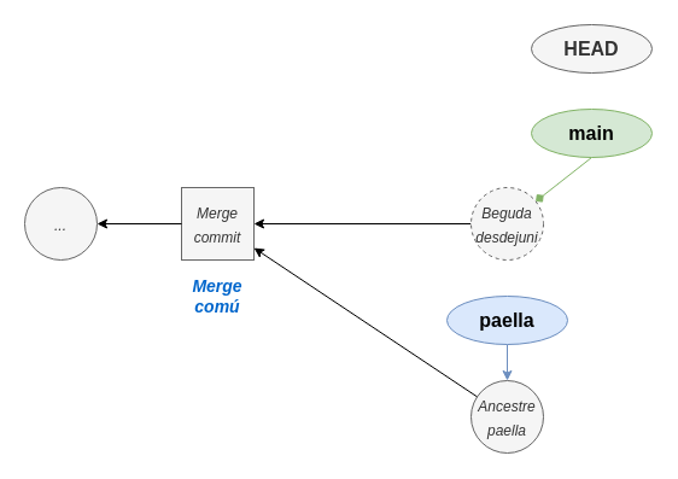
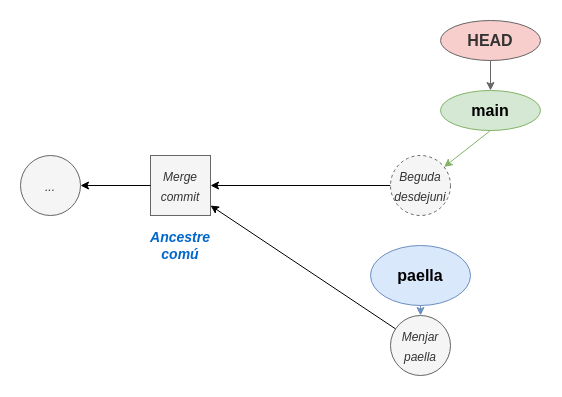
- <mxCell id="13" value="HEAD" style="ellipse;whiteSpace=wrap;html=1;fillColor=#f5f5f5;strokeColor=#666666;fontSize=16;fontStyle=1;fontColor=#333333;" vertex="1" parent="1"><mxGeometry x="440" y="20" width="100" height="40" as="geometry" /></mxCell>
+ <mxCell id="13" value="HEAD" style="ellipse;whiteSpace=wrap;html=1;fillColor=#f8cecc;strokeColor=#666666;fontSize=16;fontStyle=1;fontColor=#333333;" vertex="1" parent="1"><mxGeometry x="440" y="20" width="100" height="40" as="geometry" /></mxCell>
+ <mxCell id="12" style="edgeStyle=orthogonalEdgeStyle;rounded=0;orthogonalLoop=1;jettySize=auto;html=1;exitX=0.5;exitY=1;exitDx=0;exitDy=0;fillColor=#f5f5f5;strokeColor=#666666;" edge="1" parent="1" source="13" target="11"><mxGeometry relative="1" as="geometry"><mxPoint x="490" y="90" as="targetPoint" /></mxGeometry></mxCell>
- <mxCell id="10" style="rounded=0;orthogonalLoop=1;jettySize=auto;html=1;exitX=0.5;exitY=1;exitDx=0;exitDy=0;fillColor=#d5e8d4;strokeColor=#82b366;endArrow=diamond;" edge="1" parent="1" source="11" target="4"><mxGeometry relative="1" as="geometry"><mxPoint x="655" y="155" as="targetPoint" /></mxGeometry></mxCell>
+ <mxCell id="10" style="rounded=0;orthogonalLoop=1;jettySize=auto;html=1;exitX=0.5;exitY=1;exitDx=0;exitDy=0;fillColor=#d5e8d4;strokeColor=#82b366;" edge="1" parent="1" source="11" target="4"><mxGeometry relative="1" as="geometry"><mxPoint x="655" y="155" as="targetPoint" /></mxGeometry></mxCell>
- <mxCell id="9" value="&lt;font color=&quot;#0066cc&quot; style=&quot;font-size: 14px;&quot;&gt;&lt;b&gt;Merge comú&lt;/b&gt;&lt;/font&gt;" style="text;html=1;strokeColor=none;fillColor=none;align=center;verticalAlign=middle;whiteSpace=wrap;rounded=0;fontStyle=2" vertex="1" parent="1"><mxGeometry x="150" y="230" width="60" height="30" as="geometry" /></mxCell>
+ <mxCell id="9" value="&lt;font color=&quot;#0066cc&quot; style=&quot;font-size: 14px;&quot;&gt;&lt;b&gt;Ancestre comú&lt;/b&gt;&lt;/font&gt;" style="text;html=1;strokeColor=none;fillColor=none;align=center;verticalAlign=middle;whiteSpace=wrap;rounded=0;fontStyle=2" vertex="1" parent="1"><mxGeometry x="150" y="230" width="60" height="30" as="geometry" /></mxCell>
- <mxCell id="7" value="paella" style="ellipse;whiteSpace=wrap;html=1;fillColor=#dae8fc;strokeColor=#6c8ebf;fontSize=16;fontStyle=1" vertex="1" parent="1"><mxGeometry x="370" y="245" width="100" height="40" as="geometry" /></mxCell>
+ <mxCell id="7" value="paella" style="ellipse;whiteSpace=wrap;html=1;fillColor=#dae8fc;strokeColor=#6c8ebf;fontSize=16;fontStyle=1" vertex="1" parent="1"><mxGeometry x="370" y="245" width="100" height="60" as="geometry" /></mxCell>
- <mxCell id="5" value="&lt;i style=&quot;font-size: 16px;&quot;&gt;&lt;font style=&quot;font-size: 12px;&quot;&gt;Ancestre paella&lt;/font&gt;&lt;/i&gt;" style="ellipse;whiteSpace=wrap;html=1;fillColor=#f5f5f5;fontColor=#333333;strokeColor=#666666;" vertex="1" parent="1"><mxGeometry x="390" y="315" width="60" height="60" as="geometry" /></mxCell>
+ <mxCell id="5" value="&lt;i style=&quot;font-size: 16px;&quot;&gt;&lt;font style=&quot;font-size: 12px;&quot;&gt;Menjar paella&lt;/font&gt;&lt;/i&gt;" style="ellipse;whiteSpace=wrap;html=1;fillColor=#f5f5f5;fontColor=#333333;strokeColor=#666666;" vertex="1" parent="1"><mxGeometry x="390" y="315" width="60" height="60" as="geometry" /></mxCell>
